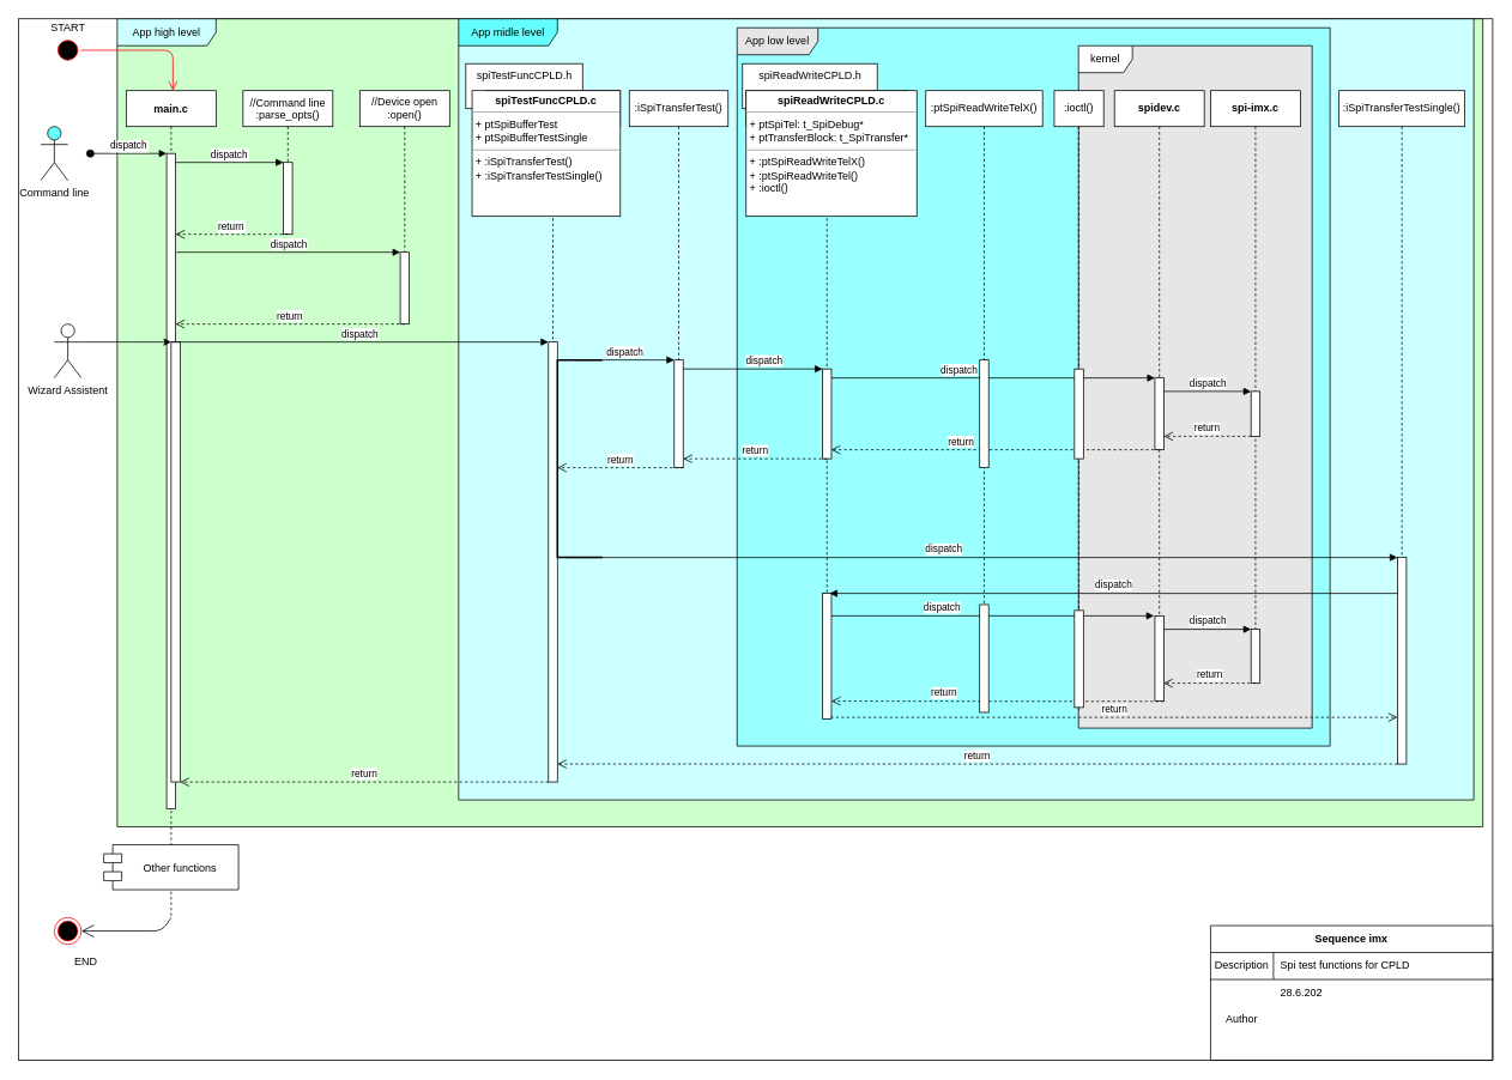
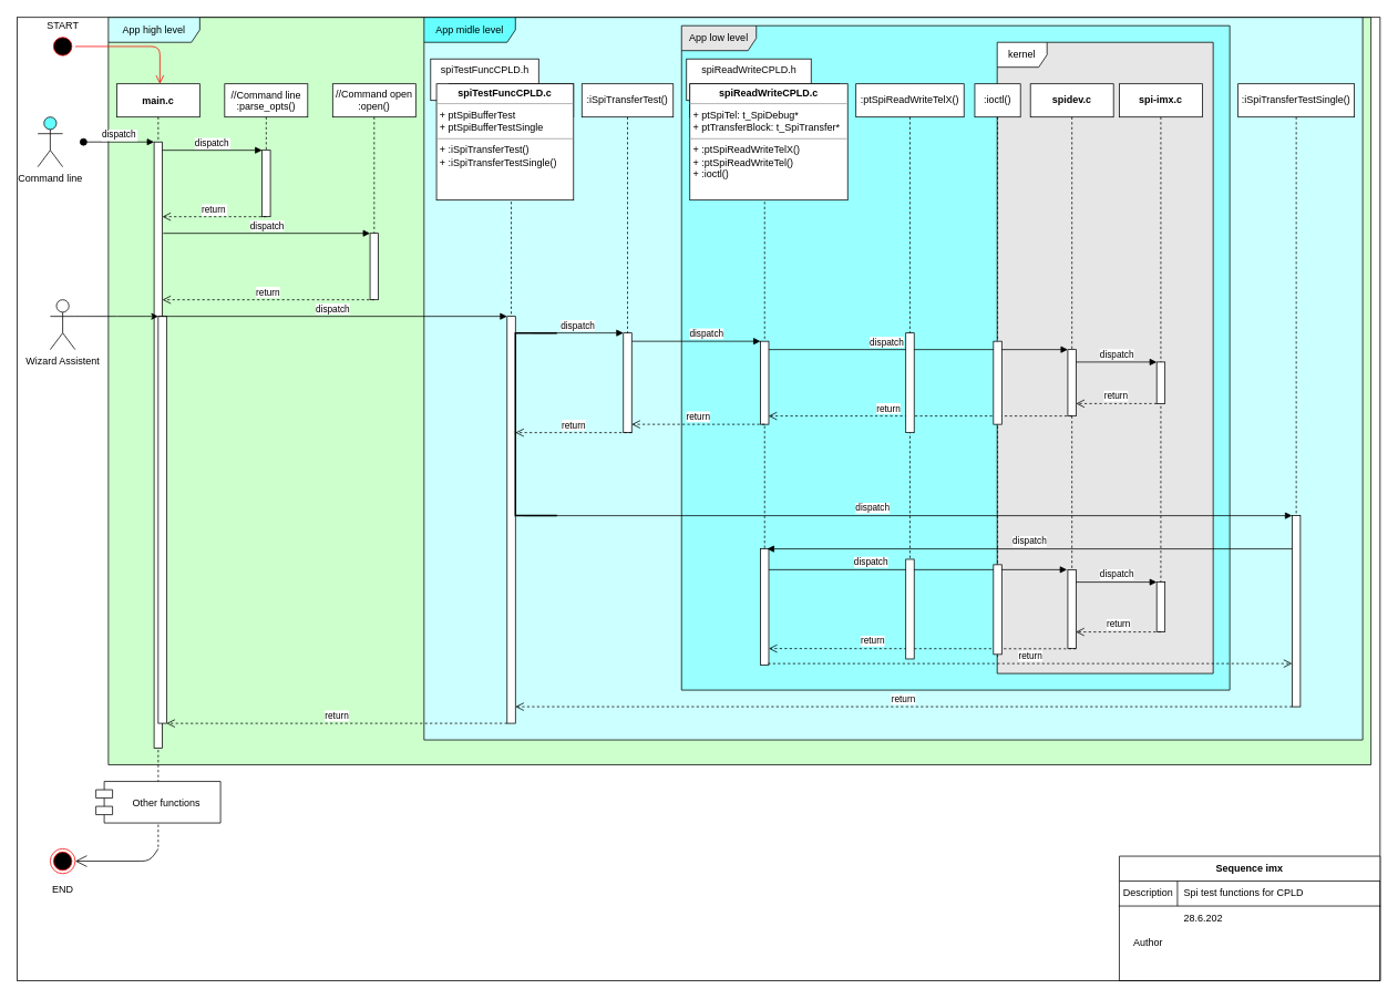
- <mxCell id="16" value="//Device open&lt;br&gt;:open()" style="shape=umlLifeline;perimeter=lifelinePerimeter;whiteSpace=wrap;html=1;container=1;collapsible=0;recursiveResize=0;outlineConnect=0;" parent="1" vertex="1"><mxGeometry x="400" y="100" width="100" height="260" as="geometry" /></mxCell>
+ <mxCell id="16" value="//Command open&lt;br&gt;:open()" style="shape=umlLifeline;perimeter=lifelinePerimeter;whiteSpace=wrap;html=1;container=1;collapsible=0;recursiveResize=0;outlineConnect=0;" parent="1" vertex="1"><mxGeometry x="400" y="100" width="100" height="260" as="geometry" /></mxCell>
- <mxCell id="70" value="END" style="text;html=1;align=center;verticalAlign=middle;resizable=0;points=[];autosize=1;" parent="1" vertex="1"><mxGeometry x="75" y="1060" width="40" height="20" as="geometry" /></mxCell>
+ <mxCell id="70" value="END" style="text;html=1;align=center;verticalAlign=middle;resizable=0;points=[];autosize=1;" parent="1" vertex="1"><mxGeometry x="55" y="1060" width="40" height="20" as="geometry" /></mxCell>
